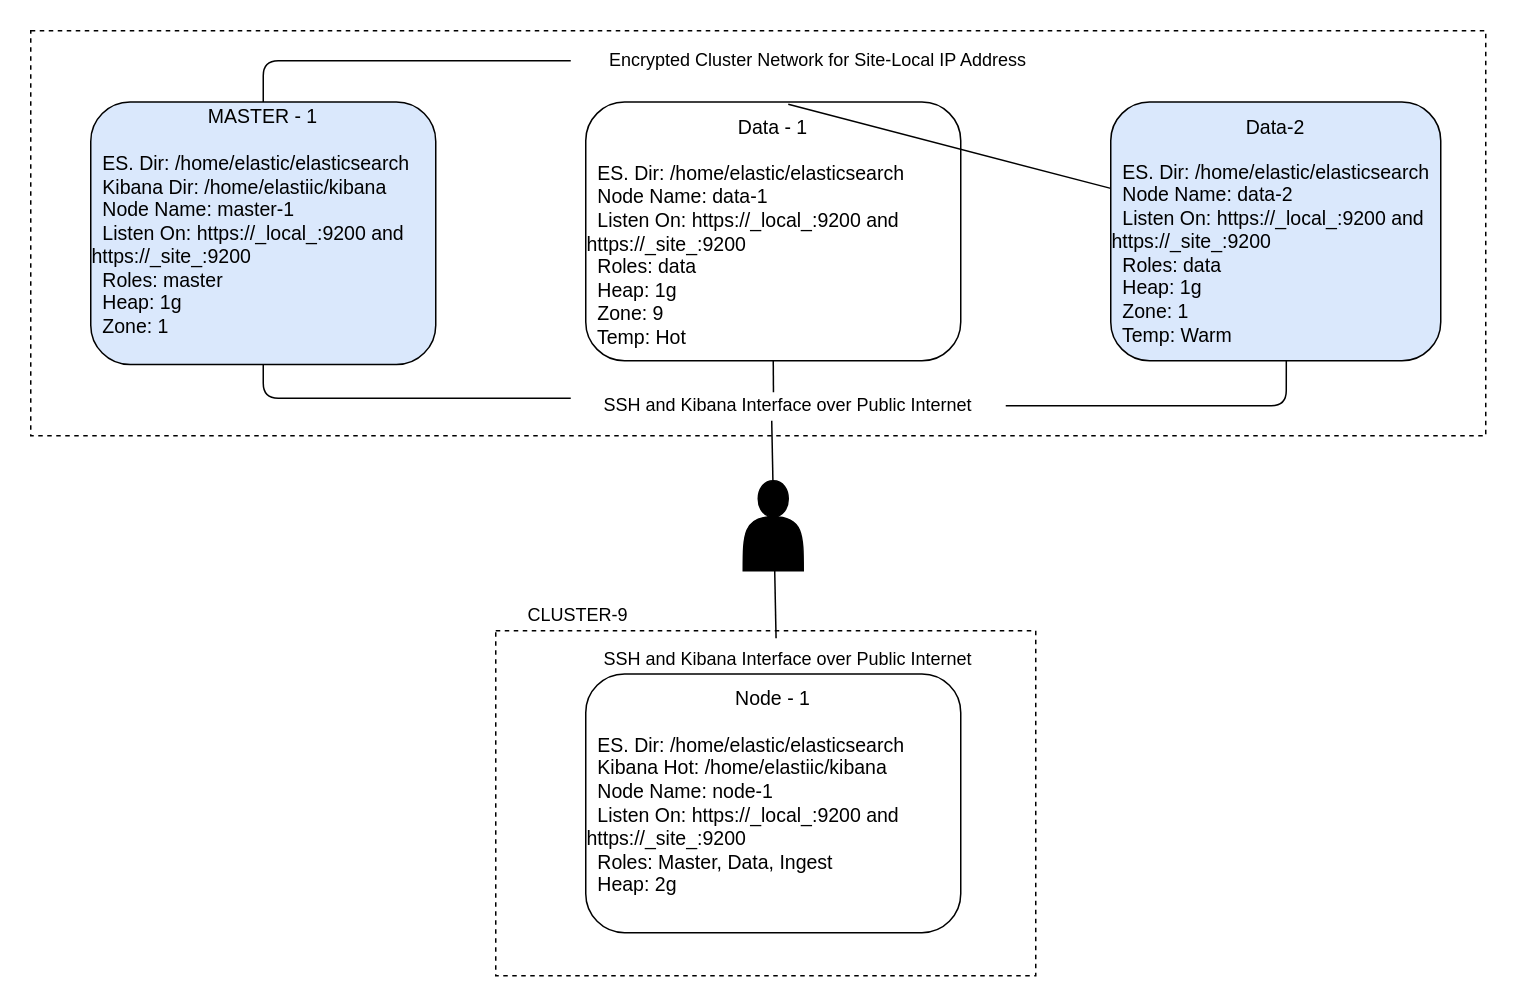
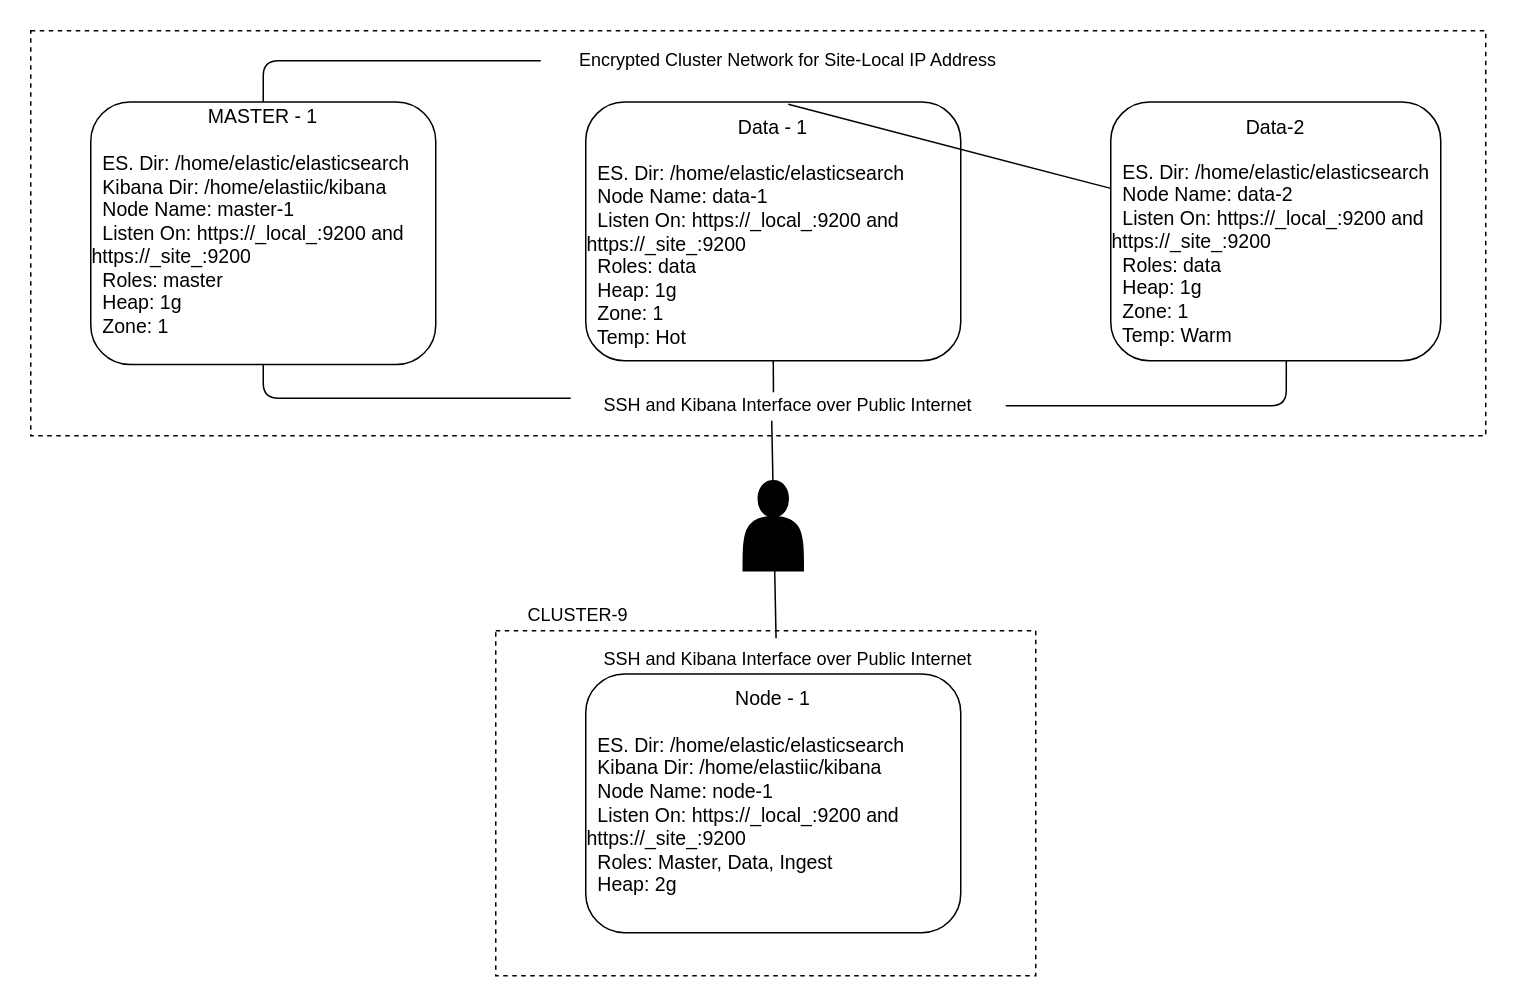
- <mxCell id="7" value="Encrypted Cluster Network for Site-Local IP Address&lt;br&gt;" style="text;html=1;strokeColor=none;fillColor=none;align=center;verticalAlign=middle;whiteSpace=wrap;rounded=0;" parent="1" vertex="1"><mxGeometry x="380" y="30" width="330" height="20" as="geometry" /></mxCell>
+ <mxCell id="7" value="Encrypted Cluster Network for Site-Local IP Address&lt;br&gt;" style="text;html=1;strokeColor=none;fillColor=none;align=center;verticalAlign=middle;whiteSpace=wrap;rounded=0;" parent="1" vertex="1"><mxGeometry x="360" y="30" width="330" height="20" as="geometry" /></mxCell>
- <mxCell id="6" value="&lt;br style=&quot;font-size: 13px&quot;&gt;&lt;span style=&quot;font-size: 13px&quot;&gt;Data-2&lt;br&gt;&lt;/span&gt;&lt;br style=&quot;font-size: 13px&quot;&gt;&lt;div style=&quot;font-size: 13px ; text-align: left&quot;&gt;&amp;nbsp; ES. Dir: /home/elastic/elasticsearch&lt;/div&gt;&lt;div style=&quot;font-size: 13px ; text-align: left&quot;&gt;&amp;nbsp; Node Name: data-2&lt;br&gt;&amp;nbsp; Listen On: https://_local_:9200 and https://_site_:9200&lt;/div&gt;&lt;div style=&quot;font-size: 13px ; text-align: left&quot;&gt;&amp;nbsp; Roles: data&lt;/div&gt;&lt;div style=&quot;font-size: 13px ; text-align: left&quot;&gt;&amp;nbsp; Heap: 1g&lt;/div&gt;&lt;div style=&quot;font-size: 13px ; text-align: left&quot;&gt;&amp;nbsp; Zone: 1&lt;/div&gt;&lt;div style=&quot;font-size: 13px ; text-align: left&quot;&gt;&amp;nbsp; Temp: Warm&lt;/div&gt;&lt;div style=&quot;font-size: 13px ; text-align: left&quot;&gt;&lt;br&gt;&lt;/div&gt;" style="rounded=1;whiteSpace=wrap;html=1;fillColor=#dae8fc;" parent="1" vertex="1"><mxGeometry x="740" y="67.5" width="220" height="172.5" as="geometry" /></mxCell>
+ <mxCell id="6" value="&lt;br style=&quot;font-size: 13px&quot;&gt;&lt;span style=&quot;font-size: 13px&quot;&gt;Data-2&lt;br&gt;&lt;/span&gt;&lt;br style=&quot;font-size: 13px&quot;&gt;&lt;div style=&quot;font-size: 13px ; text-align: left&quot;&gt;&amp;nbsp; ES. Dir: /home/elastic/elasticsearch&lt;/div&gt;&lt;div style=&quot;font-size: 13px ; text-align: left&quot;&gt;&amp;nbsp; Node Name: data-2&lt;br&gt;&amp;nbsp; Listen On: https://_local_:9200 and https://_site_:9200&lt;/div&gt;&lt;div style=&quot;font-size: 13px ; text-align: left&quot;&gt;&amp;nbsp; Roles: data&lt;/div&gt;&lt;div style=&quot;font-size: 13px ; text-align: left&quot;&gt;&amp;nbsp; Heap: 1g&lt;/div&gt;&lt;div style=&quot;font-size: 13px ; text-align: left&quot;&gt;&amp;nbsp; Zone: 1&lt;/div&gt;&lt;div style=&quot;font-size: 13px ; text-align: left&quot;&gt;&amp;nbsp; Temp: Warm&lt;/div&gt;&lt;div style=&quot;font-size: 13px ; text-align: left&quot;&gt;&lt;br&gt;&lt;/div&gt;" style="rounded=1;whiteSpace=wrap;html=1;" parent="1" vertex="1"><mxGeometry x="740" y="67.5" width="220" height="172.5" as="geometry" /></mxCell>
- <mxCell id="5" value="&lt;font style=&quot;font-size: 13px&quot;&gt;Data - 1&lt;br&gt;&lt;br&gt;&lt;/font&gt;&lt;div style=&quot;text-align: left ; font-size: 13px&quot;&gt;&lt;font style=&quot;font-size: 13px&quot;&gt;&amp;nbsp; ES. Dir: /home/elastic/elasticsearch&lt;/font&gt;&lt;/div&gt;&lt;div style=&quot;text-align: left ; font-size: 13px&quot;&gt;&lt;font style=&quot;font-size: 13px&quot;&gt;&amp;nbsp; Node Name: data-1&lt;br&gt;&amp;nbsp; Listen On: https://_local_:9200 and&amp;nbsp; &amp;nbsp; https://_site_:9200&lt;/font&gt;&lt;/div&gt;&lt;div style=&quot;text-align: left ; font-size: 13px&quot;&gt;&lt;font style=&quot;font-size: 13px&quot;&gt;&amp;nbsp; Roles: data&lt;/font&gt;&lt;/div&gt;&lt;div style=&quot;text-align: left ; font-size: 13px&quot;&gt;&lt;font style=&quot;font-size: 13px&quot;&gt;&amp;nbsp; Heap: 1g&lt;/font&gt;&lt;/div&gt;&lt;div style=&quot;text-align: left ; font-size: 13px&quot;&gt;&lt;font style=&quot;font-size: 13px&quot;&gt;&amp;nbsp; Zone: 9&lt;/font&gt;&lt;/div&gt;&lt;div style=&quot;text-align: left ; font-size: 13px&quot;&gt;&lt;font style=&quot;font-size: 13px&quot;&gt;&amp;nbsp; Temp: Hot&lt;/font&gt;&lt;/div&gt;" style="rounded=1;whiteSpace=wrap;html=1;" parent="1" vertex="1"><mxGeometry x="390" y="67.5" width="250" height="172.5" as="geometry" /></mxCell>
+ <mxCell id="5" value="&lt;font style=&quot;font-size: 13px&quot;&gt;Data - 1&lt;br&gt;&lt;br&gt;&lt;/font&gt;&lt;div style=&quot;text-align: left ; font-size: 13px&quot;&gt;&lt;font style=&quot;font-size: 13px&quot;&gt;&amp;nbsp; ES. Dir: /home/elastic/elasticsearch&lt;/font&gt;&lt;/div&gt;&lt;div style=&quot;text-align: left ; font-size: 13px&quot;&gt;&lt;font style=&quot;font-size: 13px&quot;&gt;&amp;nbsp; Node Name: data-1&lt;br&gt;&amp;nbsp; Listen On: https://_local_:9200 and&amp;nbsp; &amp;nbsp; https://_site_:9200&lt;/font&gt;&lt;/div&gt;&lt;div style=&quot;text-align: left ; font-size: 13px&quot;&gt;&lt;font style=&quot;font-size: 13px&quot;&gt;&amp;nbsp; Roles: data&lt;/font&gt;&lt;/div&gt;&lt;div style=&quot;text-align: left ; font-size: 13px&quot;&gt;&lt;font style=&quot;font-size: 13px&quot;&gt;&amp;nbsp; Heap: 1g&lt;/font&gt;&lt;/div&gt;&lt;div style=&quot;text-align: left ; font-size: 13px&quot;&gt;&lt;font style=&quot;font-size: 13px&quot;&gt;&amp;nbsp; Zone: 1&lt;/font&gt;&lt;/div&gt;&lt;div style=&quot;text-align: left ; font-size: 13px&quot;&gt;&lt;font style=&quot;font-size: 13px&quot;&gt;&amp;nbsp; Temp: Hot&lt;/font&gt;&lt;/div&gt;" style="rounded=1;whiteSpace=wrap;html=1;" parent="1" vertex="1"><mxGeometry x="390" y="67.5" width="250" height="172.5" as="geometry" /></mxCell>
- <mxCell id="4" value="&lt;div style=&quot;text-align: left&quot;&gt;&lt;span style=&quot;font-size: 13px&quot;&gt;&lt;br&gt;&lt;/span&gt;&lt;/div&gt;&lt;font&gt;&lt;div style=&quot;font-size: 13px&quot;&gt;&lt;span&gt;MASTER - 1&lt;/span&gt;&lt;/div&gt;&lt;div&gt;&lt;span style=&quot;font-size: 13px&quot;&gt;&lt;br&gt;&lt;/span&gt;&lt;/div&gt;&lt;div style=&quot;text-align: left ; font-size: 13px&quot;&gt;&lt;span&gt;&amp;nbsp; ES. Dir: /home/elastic/elasticsearch&lt;/span&gt;&lt;/div&gt;&lt;div style=&quot;font-size: 13px&quot;&gt;&lt;div style=&quot;text-align: left&quot;&gt;&lt;span&gt;&amp;nbsp; Kibana Dir: /home/elastiic/kibana&lt;/span&gt;&lt;/div&gt;&lt;span&gt;&lt;div style=&quot;text-align: left&quot;&gt;&lt;span&gt;&amp;nbsp; Node Name: master-1&lt;/span&gt;&lt;/div&gt;&lt;div style=&quot;text-align: left&quot;&gt;&lt;span&gt;&amp;nbsp; Listen On: https://_local_:9200 and&amp;nbsp; &amp;nbsp; https://_site_:9200&lt;/span&gt;&lt;/div&gt;&lt;/span&gt;&lt;/div&gt;&lt;div style=&quot;text-align: left ; font-size: 13px&quot;&gt;&lt;span&gt;&amp;nbsp; Roles: master&lt;/span&gt;&lt;/div&gt;&lt;div style=&quot;text-align: left ; font-size: 13px&quot;&gt;&lt;span&gt;&amp;nbsp; Heap: 1g&lt;/span&gt;&lt;/div&gt;&lt;div style=&quot;text-align: left ; font-size: 13px&quot;&gt;&lt;span&gt;&amp;nbsp; Zone: 1&lt;/span&gt;&lt;/div&gt;&lt;div style=&quot;text-align: left ; font-size: 13px&quot;&gt;&lt;span&gt;&lt;br&gt;&lt;/span&gt;&lt;/div&gt;&lt;div style=&quot;text-align: left ; font-size: 13px&quot;&gt;&lt;span&gt;&lt;br&gt;&lt;/span&gt;&lt;/div&gt;&lt;/font&gt;" style="rounded=1;whiteSpace=wrap;html=1;fillColor=#dae8fc;" parent="1" vertex="1"><mxGeometry x="60" y="67.5" width="230" height="175" as="geometry" /></mxCell>
+ <mxCell id="4" value="&lt;div style=&quot;text-align: left&quot;&gt;&lt;span style=&quot;font-size: 13px&quot;&gt;&lt;br&gt;&lt;/span&gt;&lt;/div&gt;&lt;font&gt;&lt;div style=&quot;font-size: 13px&quot;&gt;&lt;span&gt;MASTER - 1&lt;/span&gt;&lt;/div&gt;&lt;div&gt;&lt;span style=&quot;font-size: 13px&quot;&gt;&lt;br&gt;&lt;/span&gt;&lt;/div&gt;&lt;div style=&quot;text-align: left ; font-size: 13px&quot;&gt;&lt;span&gt;&amp;nbsp; ES. Dir: /home/elastic/elasticsearch&lt;/span&gt;&lt;/div&gt;&lt;div style=&quot;font-size: 13px&quot;&gt;&lt;div style=&quot;text-align: left&quot;&gt;&lt;span&gt;&amp;nbsp; Kibana Dir: /home/elastiic/kibana&lt;/span&gt;&lt;/div&gt;&lt;span&gt;&lt;div style=&quot;text-align: left&quot;&gt;&lt;span&gt;&amp;nbsp; Node Name: master-1&lt;/span&gt;&lt;/div&gt;&lt;div style=&quot;text-align: left&quot;&gt;&lt;span&gt;&amp;nbsp; Listen On: https://_local_:9200 and&amp;nbsp; &amp;nbsp; https://_site_:9200&lt;/span&gt;&lt;/div&gt;&lt;/span&gt;&lt;/div&gt;&lt;div style=&quot;text-align: left ; font-size: 13px&quot;&gt;&lt;span&gt;&amp;nbsp; Roles: master&lt;/span&gt;&lt;/div&gt;&lt;div style=&quot;text-align: left ; font-size: 13px&quot;&gt;&lt;span&gt;&amp;nbsp; Heap: 1g&lt;/span&gt;&lt;/div&gt;&lt;div style=&quot;text-align: left ; font-size: 13px&quot;&gt;&lt;span&gt;&amp;nbsp; Zone: 1&lt;/span&gt;&lt;/div&gt;&lt;div style=&quot;text-align: left ; font-size: 13px&quot;&gt;&lt;span&gt;&lt;br&gt;&lt;/span&gt;&lt;/div&gt;&lt;div style=&quot;text-align: left ; font-size: 13px&quot;&gt;&lt;span&gt;&lt;br&gt;&lt;/span&gt;&lt;/div&gt;&lt;/font&gt;" style="rounded=1;whiteSpace=wrap;html=1;" parent="1" vertex="1"><mxGeometry x="60" y="67.5" width="230" height="175" as="geometry" /></mxCell>
- <mxCell id="14" value="&lt;font style=&quot;font-size: 13px&quot;&gt;Node - 1&lt;br&gt;&lt;br&gt;&lt;/font&gt;&lt;div style=&quot;text-align: left ; font-size: 13px&quot;&gt;&lt;font style=&quot;font-size: 13px&quot;&gt;&amp;nbsp; ES. Dir: /home/elastic/elasticsearch&lt;/font&gt;&lt;/div&gt;&lt;div style=&quot;text-align: left ; font-size: 13px&quot;&gt;&lt;font style=&quot;font-size: 13px&quot;&gt;&amp;nbsp;&amp;nbsp;&lt;/font&gt;&lt;span&gt;Kibana Hot: /home/elastiic/kibana&lt;/span&gt;&lt;/div&gt;&lt;span style=&quot;font-size: 13px&quot;&gt;&lt;/span&gt;&lt;div style=&quot;text-align: left ; font-size: 13px&quot;&gt;&lt;font style=&quot;font-size: 13px&quot;&gt;&amp;nbsp; Node Name: node-1&lt;br&gt;&amp;nbsp; Listen On: https://_local_:9200 and&amp;nbsp; &amp;nbsp; https://_site_:9200&lt;/font&gt;&lt;/div&gt;&lt;div style=&quot;text-align: left ; font-size: 13px&quot;&gt;&lt;font style=&quot;font-size: 13px&quot;&gt;&amp;nbsp; Roles: Master, Data, Ingest&lt;/font&gt;&lt;/div&gt;&lt;div style=&quot;text-align: left ; font-size: 13px&quot;&gt;&lt;font style=&quot;font-size: 13px&quot;&gt;&amp;nbsp; Heap: 2g&lt;/font&gt;&lt;/div&gt;&lt;div style=&quot;text-align: left ; font-size: 13px&quot;&gt;&lt;font style=&quot;font-size: 13px&quot;&gt;&amp;nbsp;&lt;/font&gt;&lt;/div&gt;" style="rounded=1;whiteSpace=wrap;html=1;" vertex="1" parent="1"><mxGeometry x="390" y="448.75" width="250" height="172.5" as="geometry" /></mxCell>
+ <mxCell id="14" value="&lt;font style=&quot;font-size: 13px&quot;&gt;Node - 1&lt;br&gt;&lt;br&gt;&lt;/font&gt;&lt;div style=&quot;text-align: left ; font-size: 13px&quot;&gt;&lt;font style=&quot;font-size: 13px&quot;&gt;&amp;nbsp; ES. Dir: /home/elastic/elasticsearch&lt;/font&gt;&lt;/div&gt;&lt;div style=&quot;text-align: left ; font-size: 13px&quot;&gt;&lt;font style=&quot;font-size: 13px&quot;&gt;&amp;nbsp;&amp;nbsp;&lt;/font&gt;&lt;span&gt;Kibana Dir: /home/elastiic/kibana&lt;/span&gt;&lt;/div&gt;&lt;span style=&quot;font-size: 13px&quot;&gt;&lt;/span&gt;&lt;div style=&quot;text-align: left ; font-size: 13px&quot;&gt;&lt;font style=&quot;font-size: 13px&quot;&gt;&amp;nbsp; Node Name: node-1&lt;br&gt;&amp;nbsp; Listen On: https://_local_:9200 and&amp;nbsp; &amp;nbsp; https://_site_:9200&lt;/font&gt;&lt;/div&gt;&lt;div style=&quot;text-align: left ; font-size: 13px&quot;&gt;&lt;font style=&quot;font-size: 13px&quot;&gt;&amp;nbsp; Roles: Master, Data, Ingest&lt;/font&gt;&lt;/div&gt;&lt;div style=&quot;text-align: left ; font-size: 13px&quot;&gt;&lt;font style=&quot;font-size: 13px&quot;&gt;&amp;nbsp; Heap: 2g&lt;/font&gt;&lt;/div&gt;&lt;div style=&quot;text-align: left ; font-size: 13px&quot;&gt;&lt;font style=&quot;font-size: 13px&quot;&gt;&amp;nbsp;&lt;/font&gt;&lt;/div&gt;" style="rounded=1;whiteSpace=wrap;html=1;" vertex="1" parent="1"><mxGeometry x="390" y="448.75" width="250" height="172.5" as="geometry" /></mxCell>
